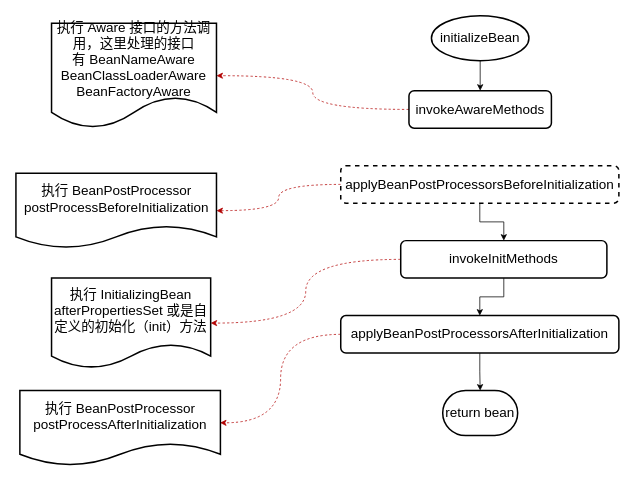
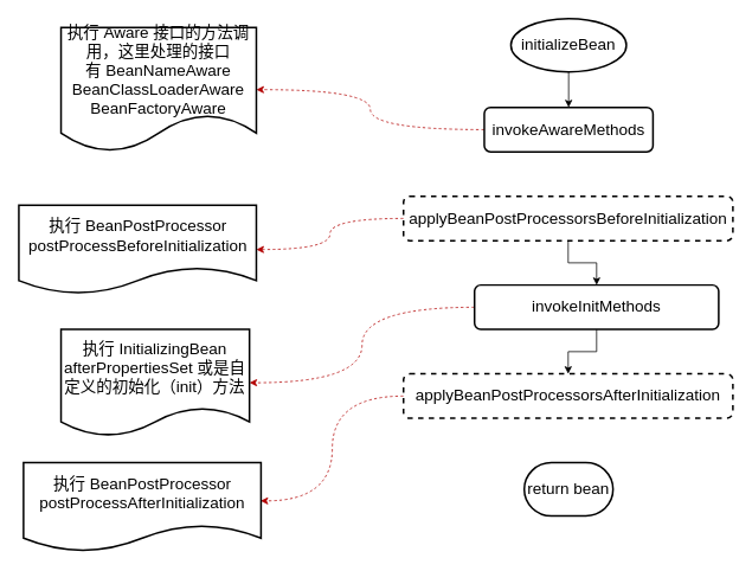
- <mxCell id="17" value="applyBeanPostProcessorsAfterInitialization" style="rounded=1;whiteSpace=wrap;html=1;absoluteArcSize=1;arcSize=14;strokeWidth=2;fontSize=18;" vertex="1" parent="1"><mxGeometry x="454" y="420" width="371" height="50" as="geometry" /></mxCell>
+ <mxCell id="17" value="applyBeanPostProcessorsAfterInitialization" style="rounded=1;whiteSpace=wrap;html=1;absoluteArcSize=1;arcSize=14;strokeWidth=2;fontSize=18;dashed=1;" vertex="1" parent="1"><mxGeometry x="454" y="420" width="371" height="50" as="geometry" /></mxCell>
- <mxCell id="15" style="edgeStyle=orthogonalEdgeStyle;rounded=0;orthogonalLoop=1;jettySize=auto;html=1;entryX=0.5;entryY=0;entryDx=0;entryDy=0;entryPerimeter=0;fontSize=18;" edge="1" parent="1" source="17" target="18"><mxGeometry relative="1" as="geometry" /></mxCell>
